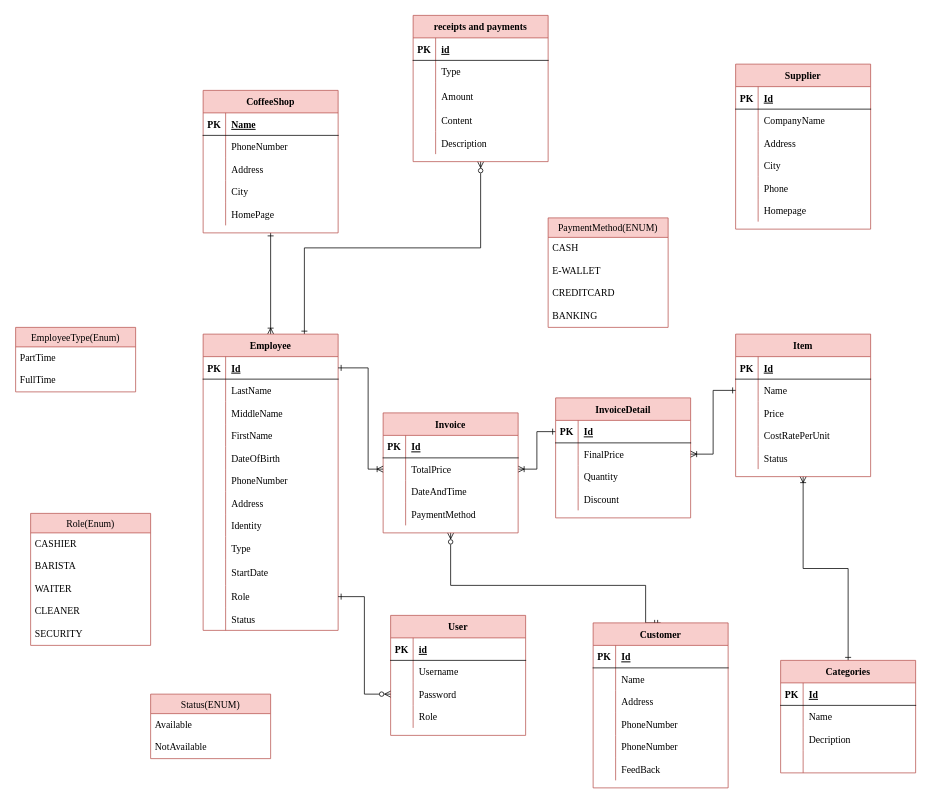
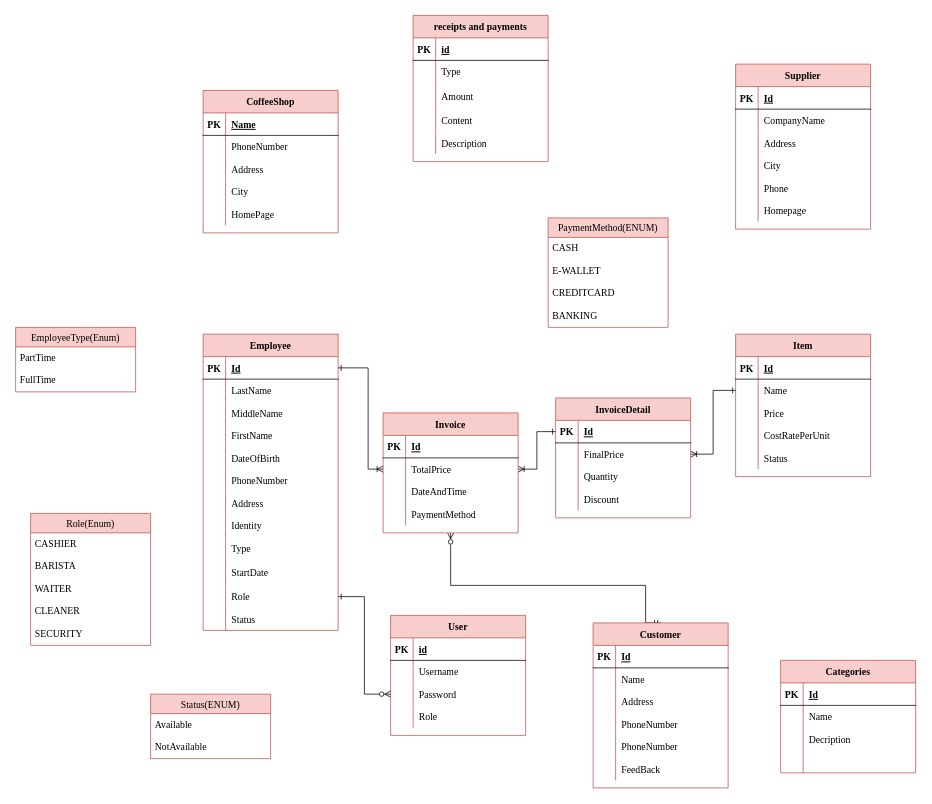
- <mxCell id="19" style="edgeStyle=orthogonalEdgeStyle;rounded=0;orthogonalLoop=1;jettySize=auto;html=1;exitX=0.75;exitY=0;exitDx=0;exitDy=0;entryX=0.5;entryY=1;entryDx=0;entryDy=0;endArrow=ERzeroToMany;endFill=0;startArrow=ERone;startFill=0;fontFamily=Comic Sans MS;fontSize=13;" edge="1" parent="1" source="20" target="173"><mxGeometry relative="1" as="geometry"><mxPoint x="630" y="300" as="targetPoint" /></mxGeometry></mxCell>
- <mxCell id="2" value="" style="edgeStyle=orthogonalEdgeStyle;rounded=0;orthogonalLoop=1;jettySize=auto;html=1;exitX=0.5;exitY=1;exitDx=0;exitDy=0;endArrow=ERoneToMany;endFill=0;startArrow=ERone;startFill=0;fontFamily=Comic Sans MS;fontSize=13;" parent="1" source="3" target="20" edge="1"><mxGeometry relative="1" as="geometry" /></mxCell>
- <mxCell id="77" style="edgeStyle=orthogonalEdgeStyle;rounded=0;orthogonalLoop=1;jettySize=auto;html=1;exitX=0.5;exitY=1;exitDx=0;exitDy=0;startArrow=ERoneToMany;startFill=0;endArrow=ERone;endFill=0;fontFamily=Comic Sans MS;entryX=0.5;entryY=0;entryDx=0;entryDy=0;fontSize=13;" parent="1" source="78" target="155" edge="1"><mxGeometry relative="1" as="geometry"><mxPoint x="1579.632" y="920" as="targetPoint" /></mxGeometry></mxCell>
